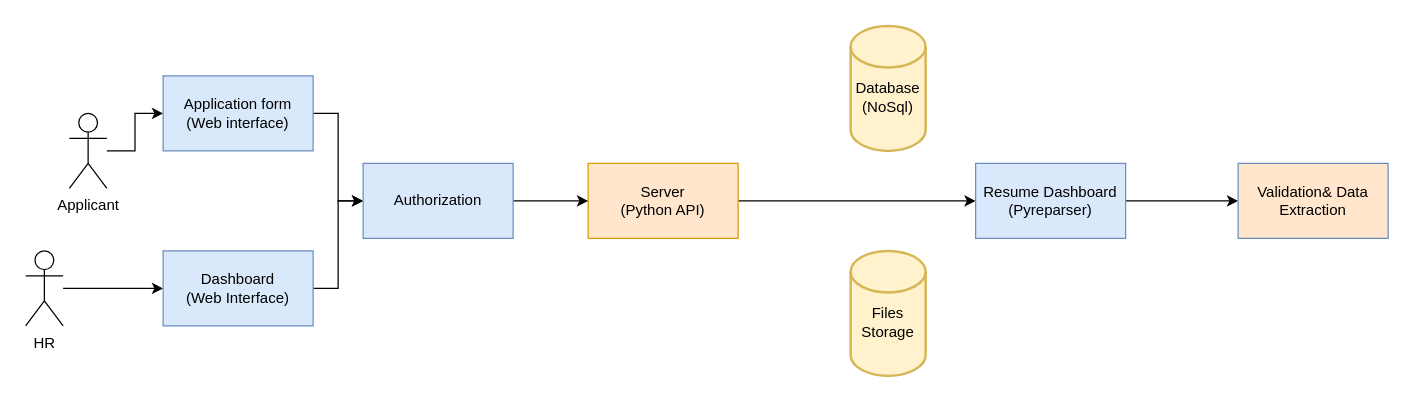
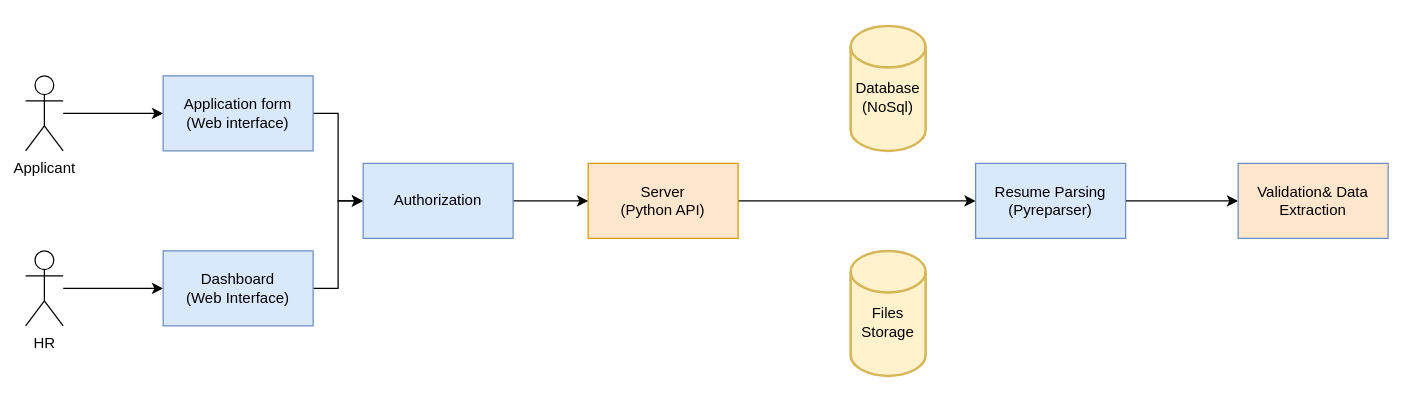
- <mxCell id="3" value="Applicant" style="shape=umlActor;verticalLabelPosition=bottom;verticalAlign=top;html=1;outlineConnect=0;" parent="1" vertex="1"><mxGeometry x="55" y="90" width="30" height="60" as="geometry" /></mxCell>
+ <mxCell id="3" value="Applicant" style="shape=umlActor;verticalLabelPosition=bottom;verticalAlign=top;html=1;outlineConnect=0;" parent="1" vertex="1"><mxGeometry x="20" y="60" width="30" height="60" as="geometry" /></mxCell>
- <mxCell id="15" value="Resume Dashboard&lt;div&gt;(Pyreparser)&lt;/div&gt;" style="rounded=0;whiteSpace=wrap;html=1;fillColor=#dae8fc;strokeColor=#6c8ebf;" vertex="1" parent="1"><mxGeometry x="780" y="130" width="120" height="60" as="geometry" /></mxCell>
+ <mxCell id="15" value="Resume Parsing&lt;div&gt;(Pyreparser)&lt;/div&gt;" style="rounded=0;whiteSpace=wrap;html=1;fillColor=#dae8fc;strokeColor=#6c8ebf;" vertex="1" parent="1"><mxGeometry x="780" y="130" width="120" height="60" as="geometry" /></mxCell>
